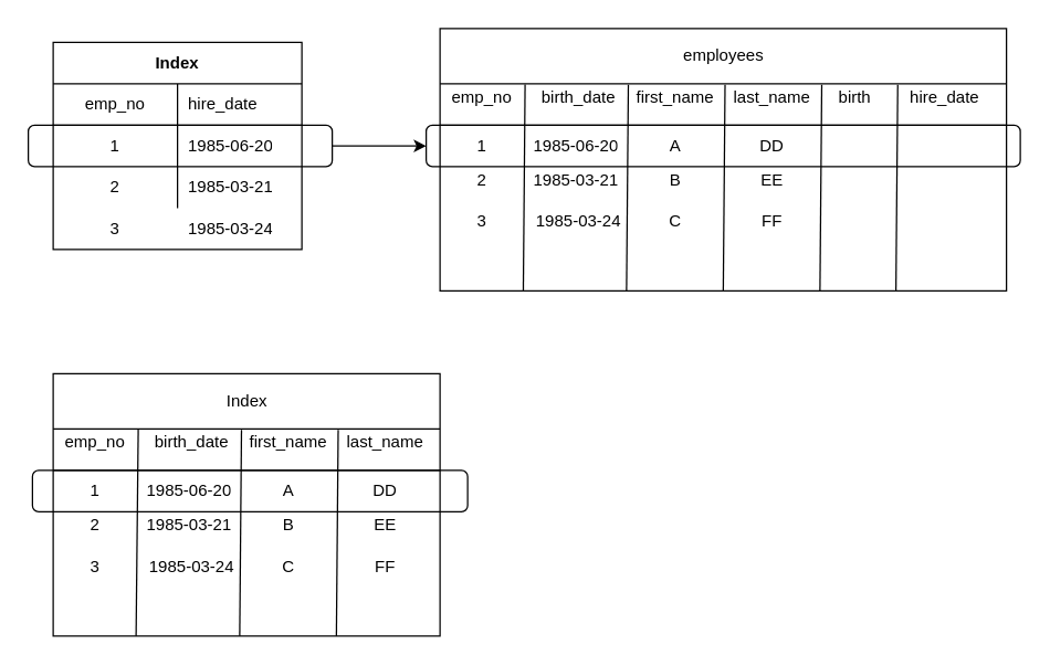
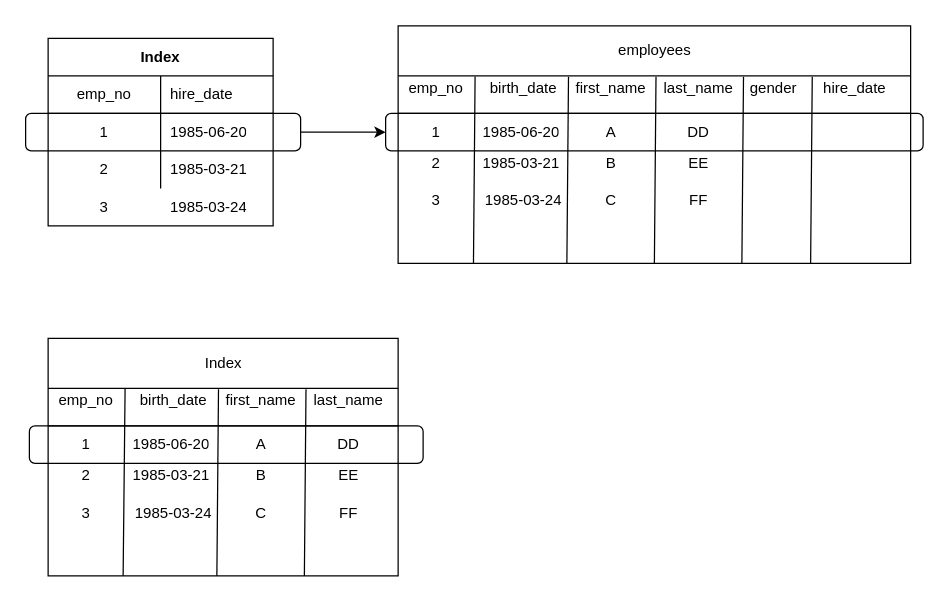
- <mxCell id="22" value="birth" style="text;html=1;align=center;verticalAlign=middle;resizable=0;points=[];autosize=1;" vertex="1" parent="1"><mxGeometry x="593" y="60" width="50" height="20" as="geometry" /></mxCell>
+ <mxCell id="22" value="gender" style="text;html=1;align=center;verticalAlign=middle;resizable=0;points=[];autosize=1;" vertex="1" parent="1"><mxGeometry x="593" y="60" width="50" height="20" as="geometry" /></mxCell>
